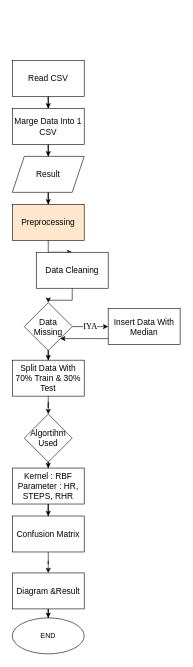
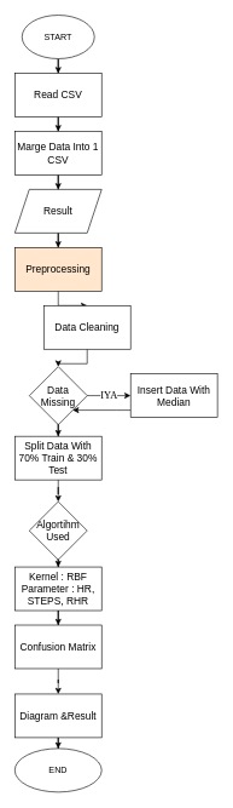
+ <mxCell id="3" value="START" style="ellipse;whiteSpace=wrap;html=1;" vertex="1" parent="1"><mxGeometry x="30" y="20" width="100" height="60" as="geometry" /></mxCell>
+ <mxCell id="2" value="" style="edgeStyle=orthogonalEdgeStyle;rounded=0;orthogonalLoop=1;jettySize=auto;html=1;fontFamily=Times New Roman;fontSize=14;" edge="1" parent="1" source="3" target="5"><mxGeometry relative="1" as="geometry" /></mxCell>
